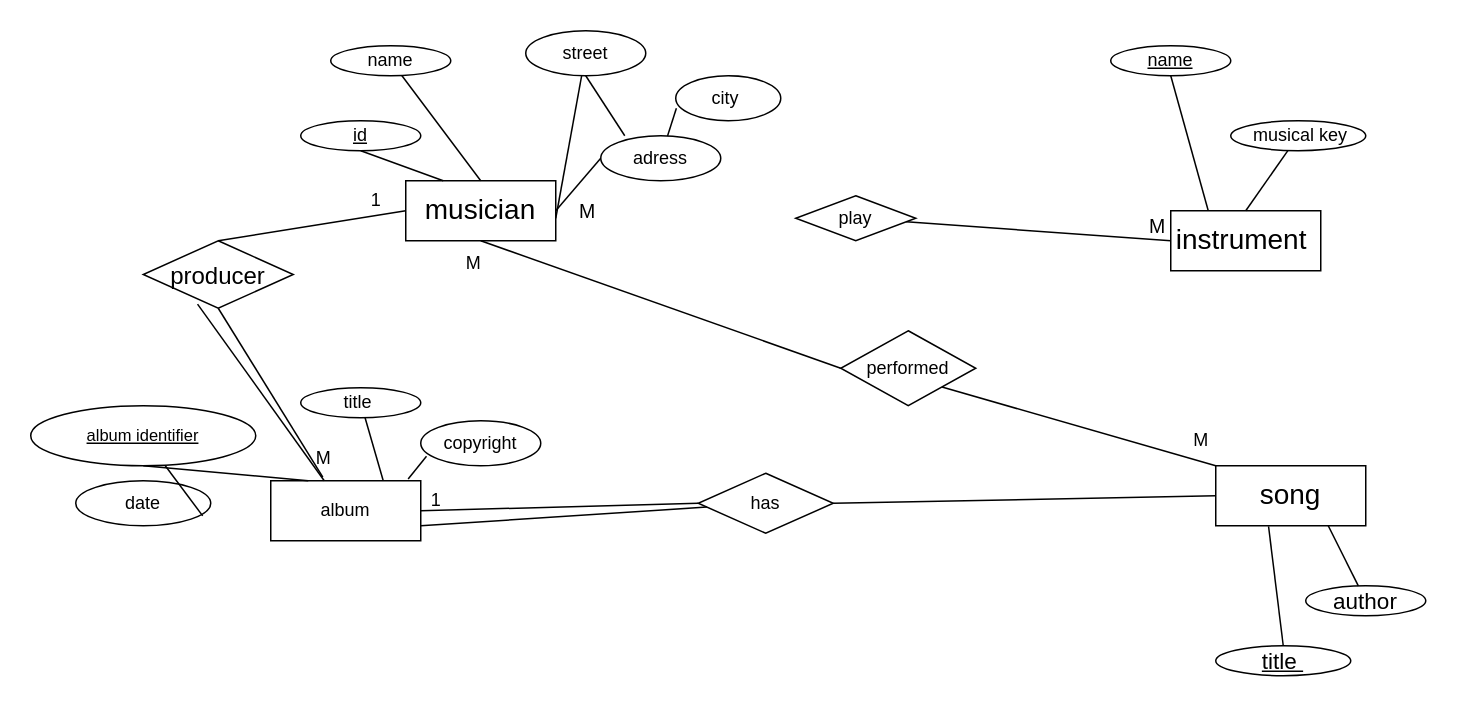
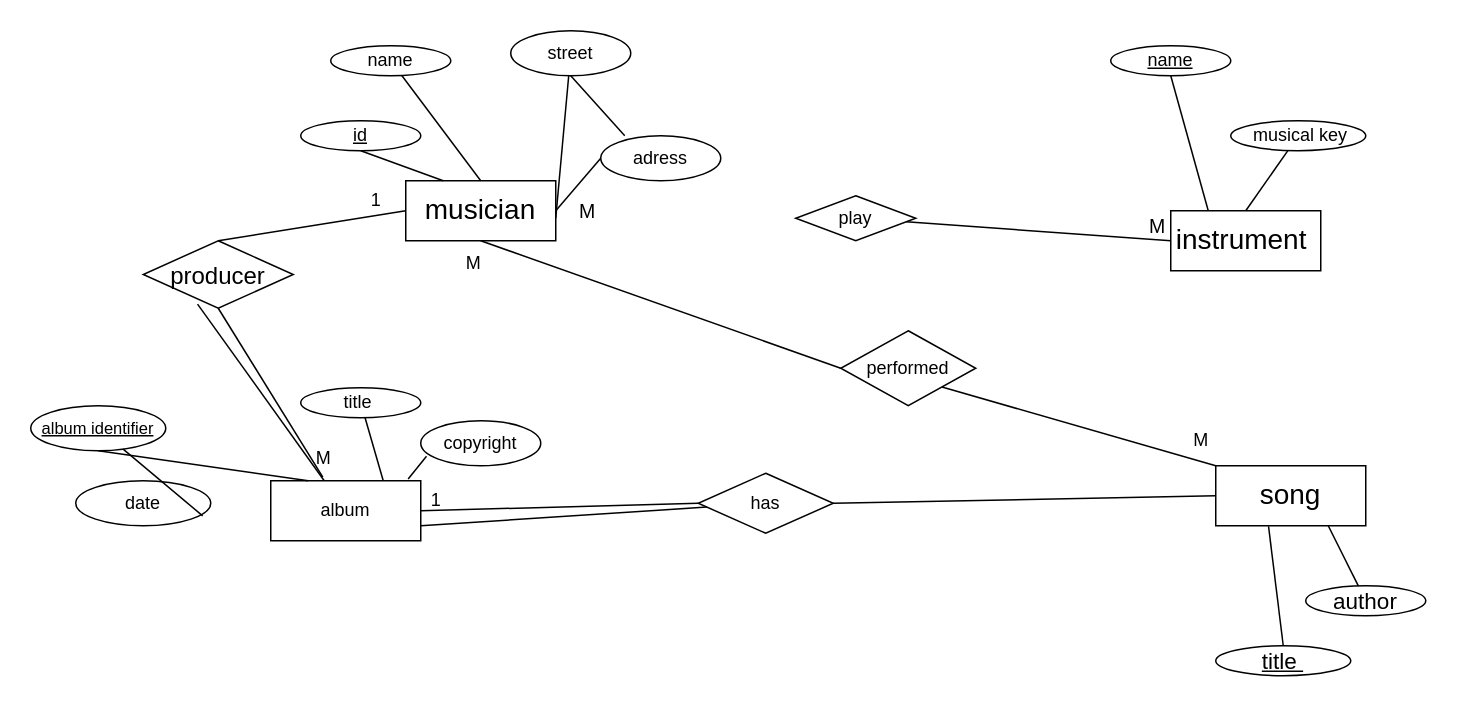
- <mxCell id="9" value="street" style="ellipse;whiteSpace=wrap;html=1;align=center;" vertex="1" parent="1"><mxGeometry x="350" y="20" width="80" height="30" as="geometry" /></mxCell>
+ <mxCell id="9" value="street" style="ellipse;whiteSpace=wrap;html=1;align=center;" vertex="1" parent="1"><mxGeometry x="340" y="20" width="80" height="30" as="geometry" /></mxCell>
- <mxCell id="10" value="city&amp;nbsp;" style="ellipse;whiteSpace=wrap;html=1;align=center;" vertex="1" parent="1"><mxGeometry x="450" y="50" width="70" height="30" as="geometry" /></mxCell>
- <mxCell id="11" value="" style="endArrow=none;html=1;rounded=0;entryX=0.006;entryY=0.72;entryDx=0;entryDy=0;entryPerimeter=0;" edge="1" parent="1" source="7" target="10"><mxGeometry relative="1" as="geometry"><mxPoint x="380" y="190" as="sourcePoint" /><mxPoint x="540" y="190" as="targetPoint" /></mxGeometry></mxCell>
- <mxCell id="24" value="&lt;span id=&quot;docs-internal-guid-b490480e-7fff-ca14-e767-51062e35ed1d&quot;&gt;&lt;span style=&quot;font-family: Arial, sans-serif; background-color: transparent; font-variant-numeric: normal; font-variant-east-asian: normal; font-variant-alternates: normal; font-variant-position: normal; text-decoration-line: none; vertical-align: baseline; white-space-collapse: preserve; font-size: 11px;&quot;&gt;album identifier&lt;/span&gt;&lt;/span&gt;" style="ellipse;whiteSpace=wrap;html=1;align=center;fontStyle=4;" vertex="1" parent="1"><mxGeometry x="20" y="270" width="150" height="40" as="geometry" /></mxCell>
+ <mxCell id="24" value="&lt;span id=&quot;docs-internal-guid-b490480e-7fff-ca14-e767-51062e35ed1d&quot;&gt;&lt;span style=&quot;font-family: Arial, sans-serif; background-color: transparent; font-variant-numeric: normal; font-variant-east-asian: normal; font-variant-alternates: normal; font-variant-position: normal; text-decoration-line: none; vertical-align: baseline; white-space-collapse: preserve; font-size: 11px;&quot;&gt;album identifier&lt;/span&gt;&lt;/span&gt;" style="ellipse;whiteSpace=wrap;html=1;align=center;fontStyle=4;" vertex="1" parent="1"><mxGeometry x="20" y="270" width="90" height="30" as="geometry" /></mxCell>
